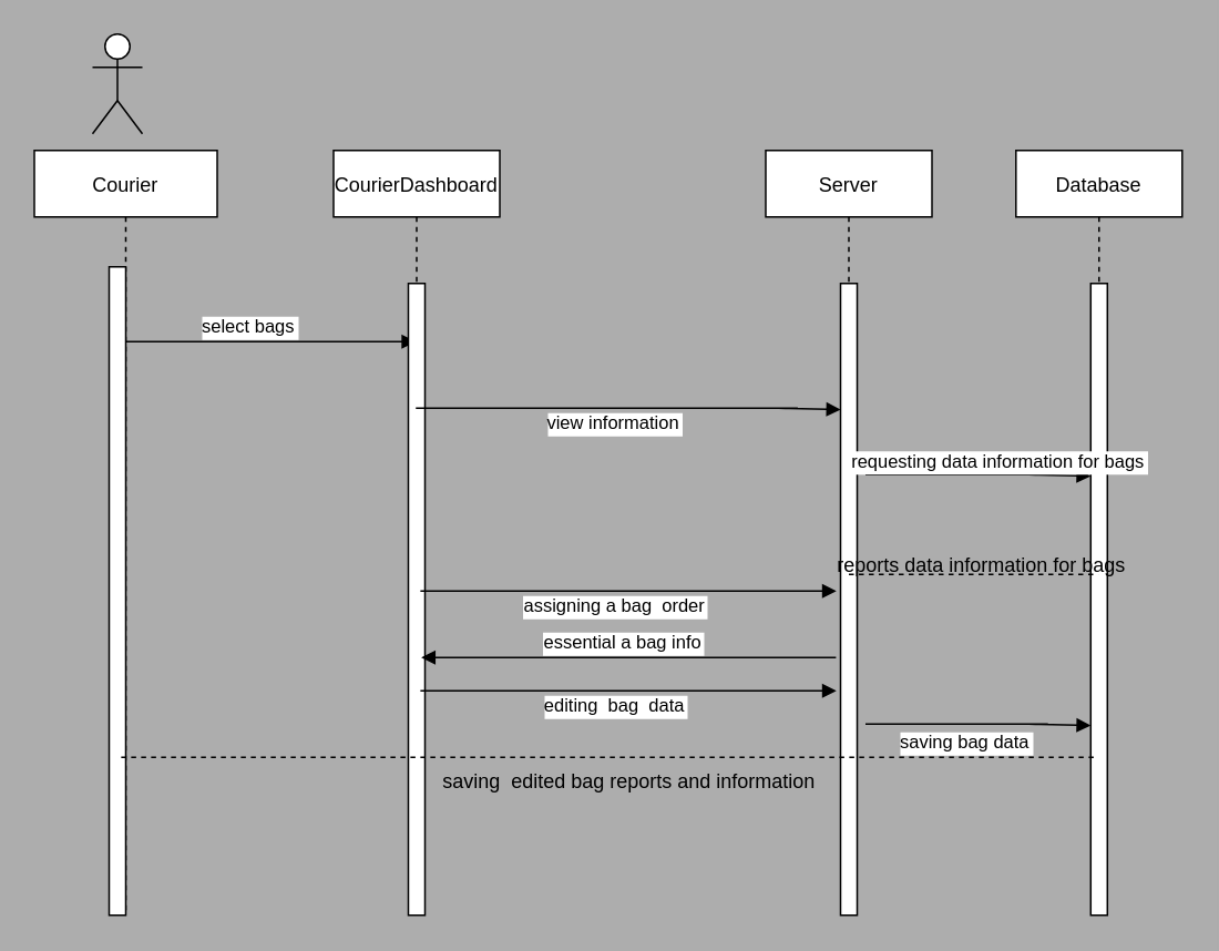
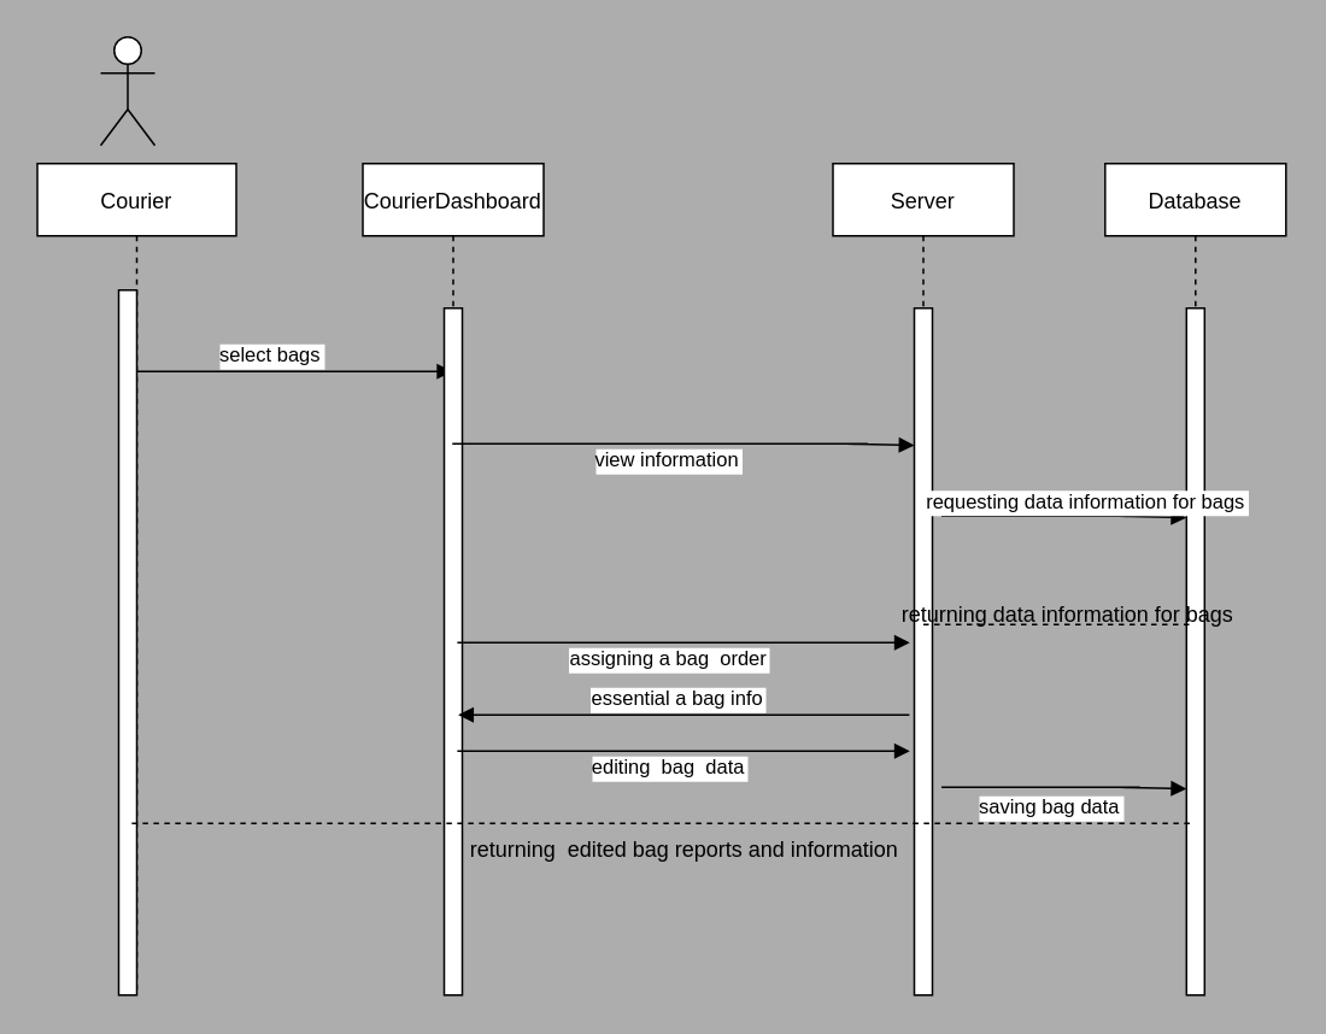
- <mxCell id="15" value="reports data information for bags" style="text;html=1;strokeColor=none;fillColor=none;align=center;verticalAlign=middle;whiteSpace=wrap;rounded=0;" vertex="1" parent="13"><mxGeometry x="-120.53" y="235" width="200" height="30" as="geometry" /></mxCell>
+ <mxCell id="15" value="returning data information for bags" style="text;html=1;strokeColor=none;fillColor=none;align=center;verticalAlign=middle;whiteSpace=wrap;rounded=0;" vertex="1" parent="13"><mxGeometry x="-120.53" y="235" width="200" height="30" as="geometry" /></mxCell>
- <mxCell id="26" value="saving&amp;nbsp; edited bag reports and information" style="text;html=1;strokeColor=none;fillColor=none;align=center;verticalAlign=middle;whiteSpace=wrap;rounded=0;" vertex="1" parent="1"><mxGeometry x="252.5" y="455" width="250" height="30" as="geometry" /></mxCell>
+ <mxCell id="26" value="returning&amp;nbsp; edited bag reports and information" style="text;html=1;strokeColor=none;fillColor=none;align=center;verticalAlign=middle;whiteSpace=wrap;rounded=0;" vertex="1" parent="1"><mxGeometry x="252.5" y="455" width="250" height="30" as="geometry" /></mxCell>
